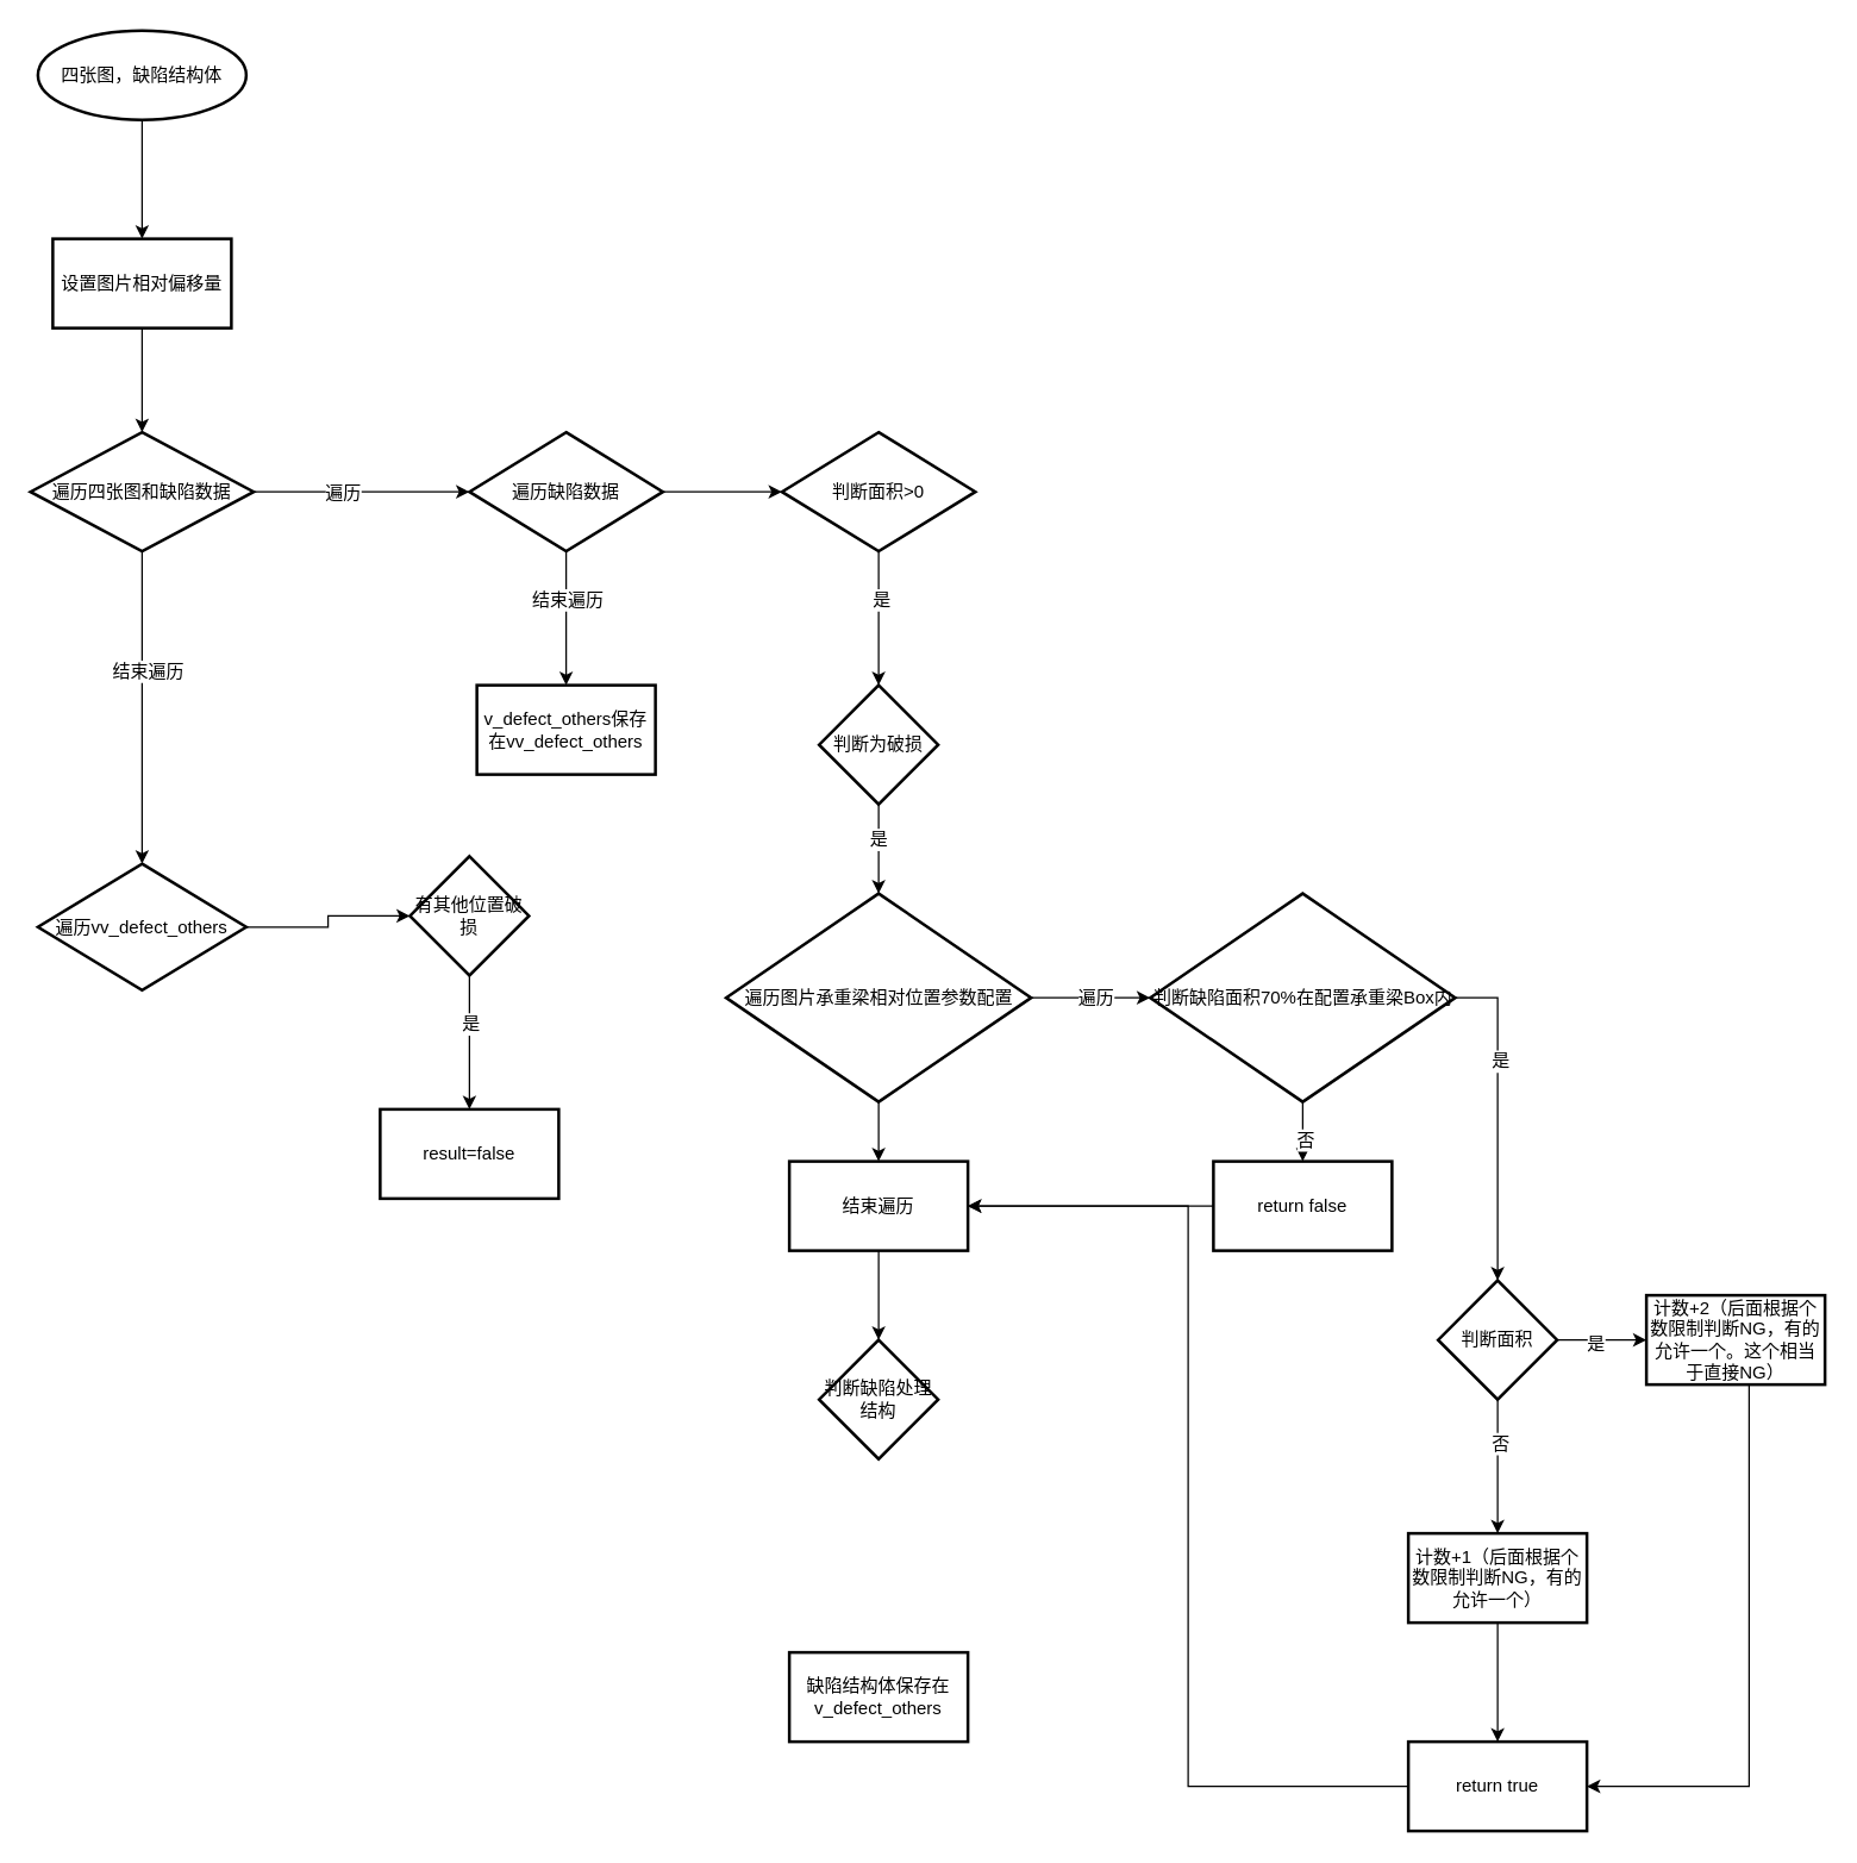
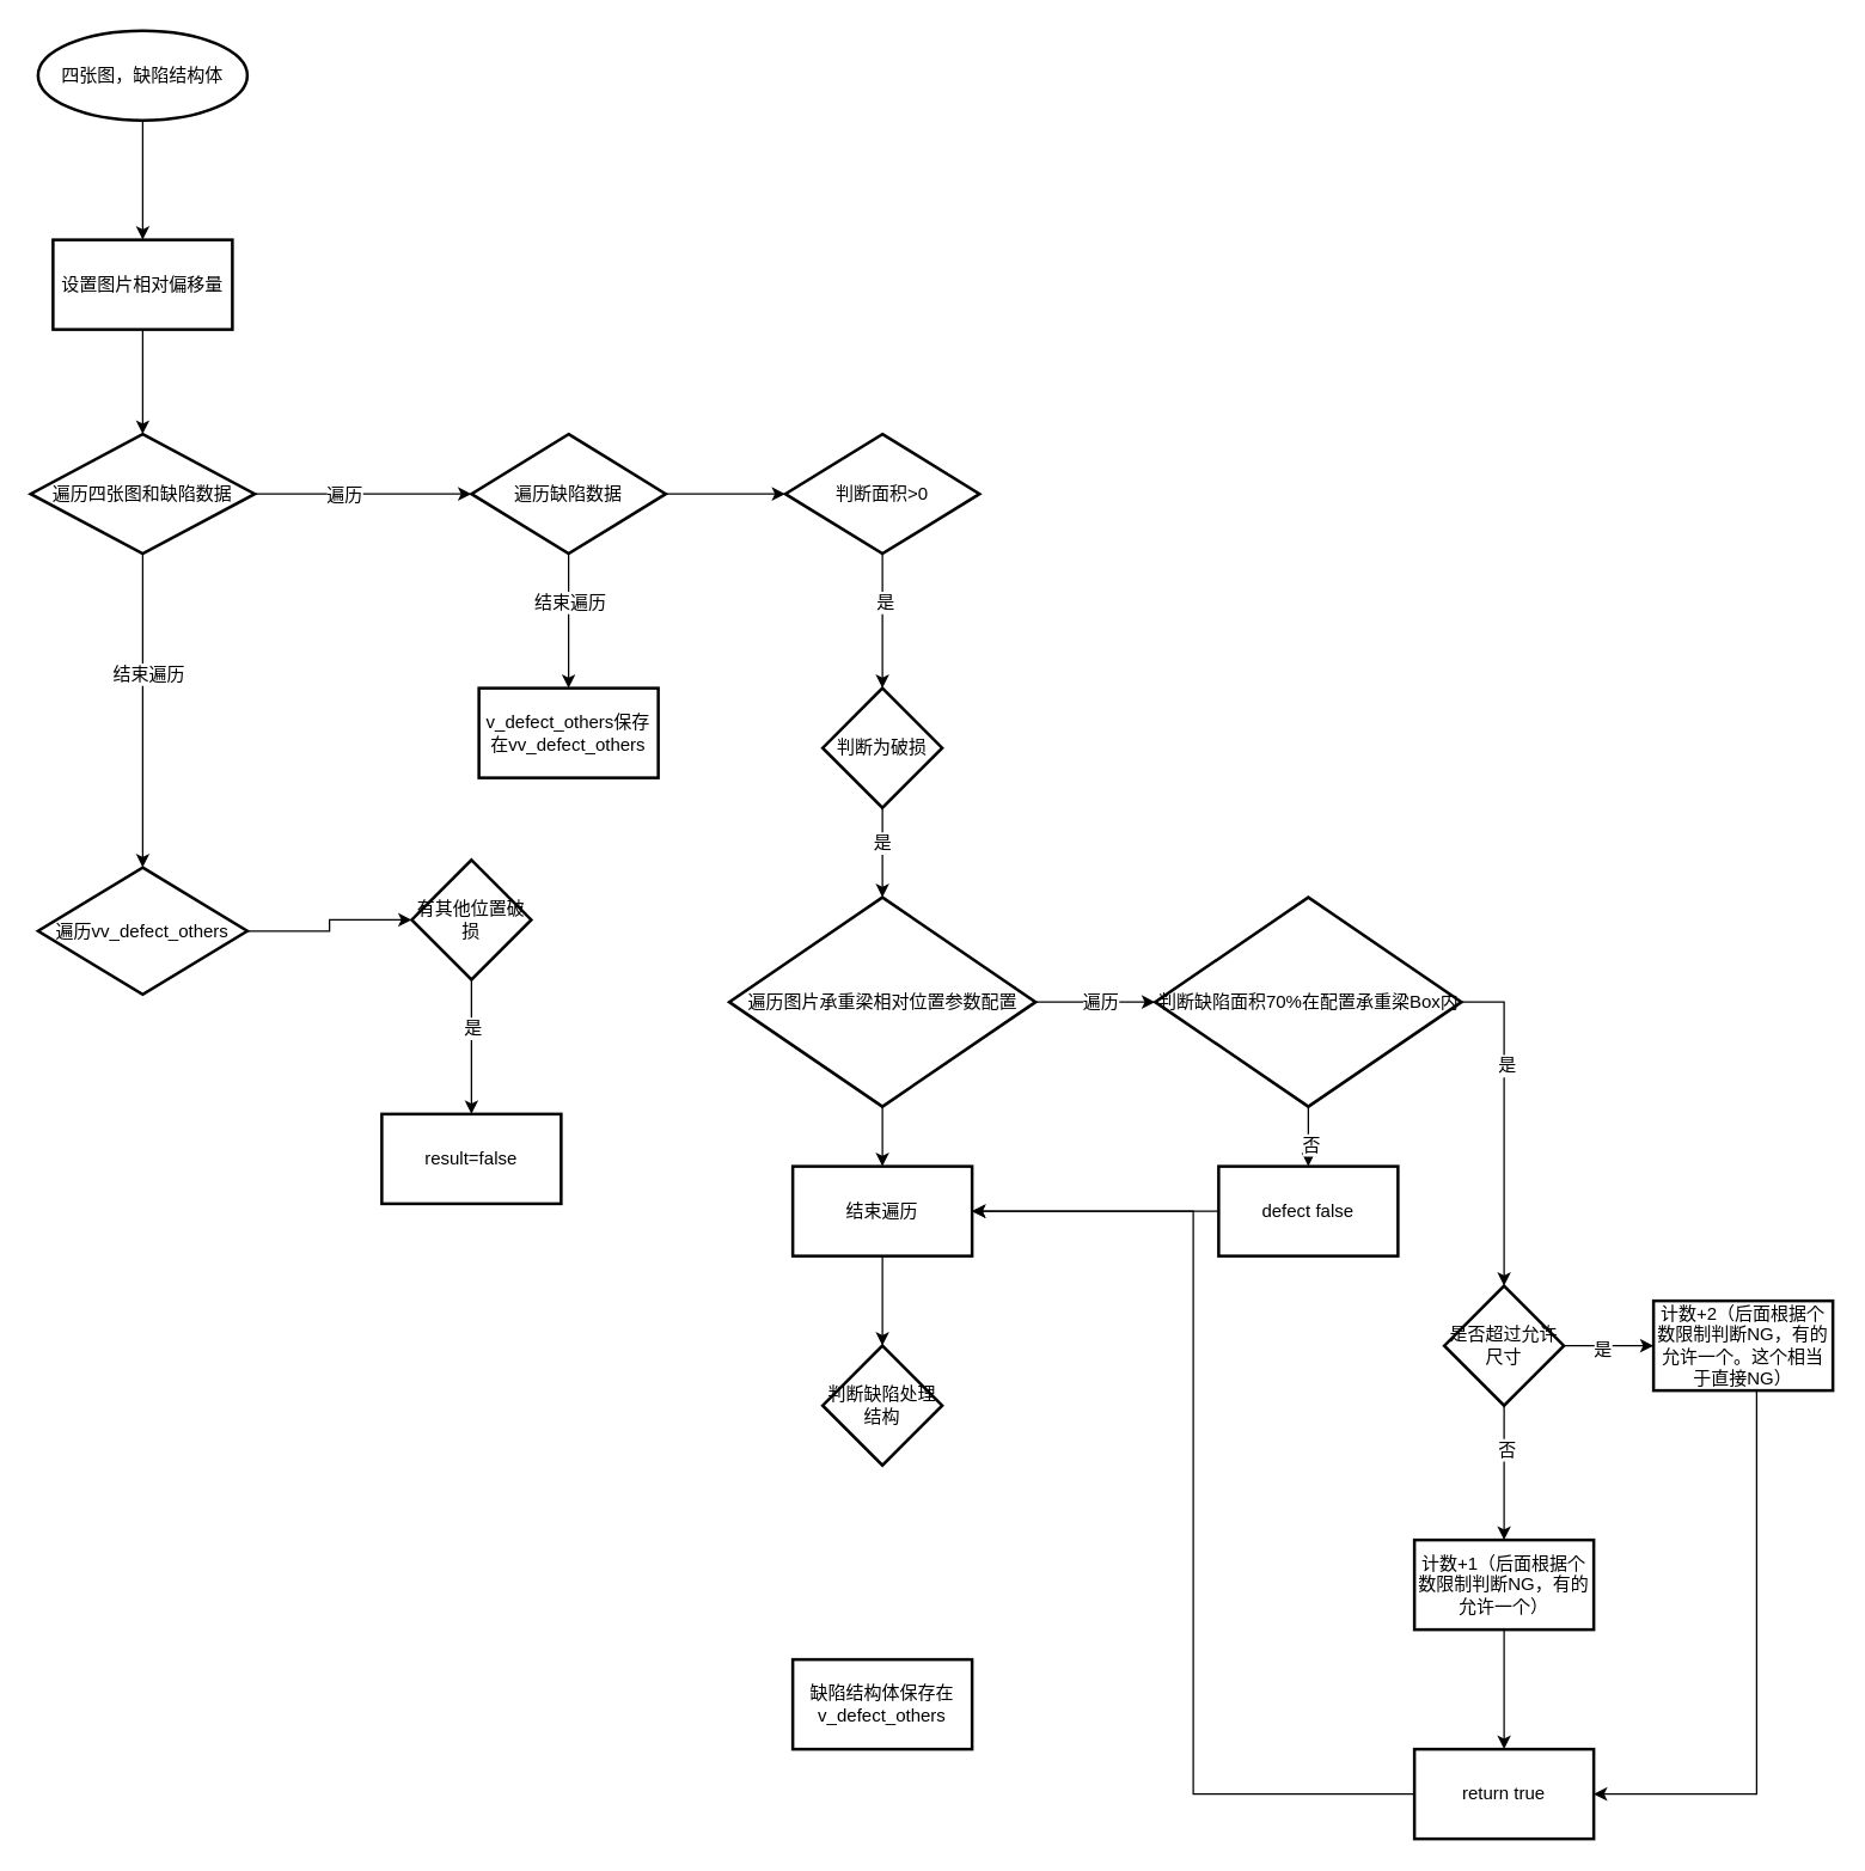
- <mxCell id="43" value="return false" style="whiteSpace=wrap;html=1;strokeWidth=2;" vertex="1" parent="1"><mxGeometry x="815" y="780" width="120" height="60" as="geometry" /></mxCell>
+ <mxCell id="43" value="defect false" style="whiteSpace=wrap;html=1;strokeWidth=2;" vertex="1" parent="1"><mxGeometry x="815" y="780" width="120" height="60" as="geometry" /></mxCell>
- <mxCell id="34" value="判断面积" style="rhombus;whiteSpace=wrap;html=1;strokeWidth=2;" vertex="1" parent="1"><mxGeometry x="966" y="860" width="80" height="80" as="geometry" /></mxCell>
+ <mxCell id="34" value="是否超过允许尺寸" style="rhombus;whiteSpace=wrap;html=1;strokeWidth=2;" vertex="1" parent="1"><mxGeometry x="966" y="860" width="80" height="80" as="geometry" /></mxCell>
